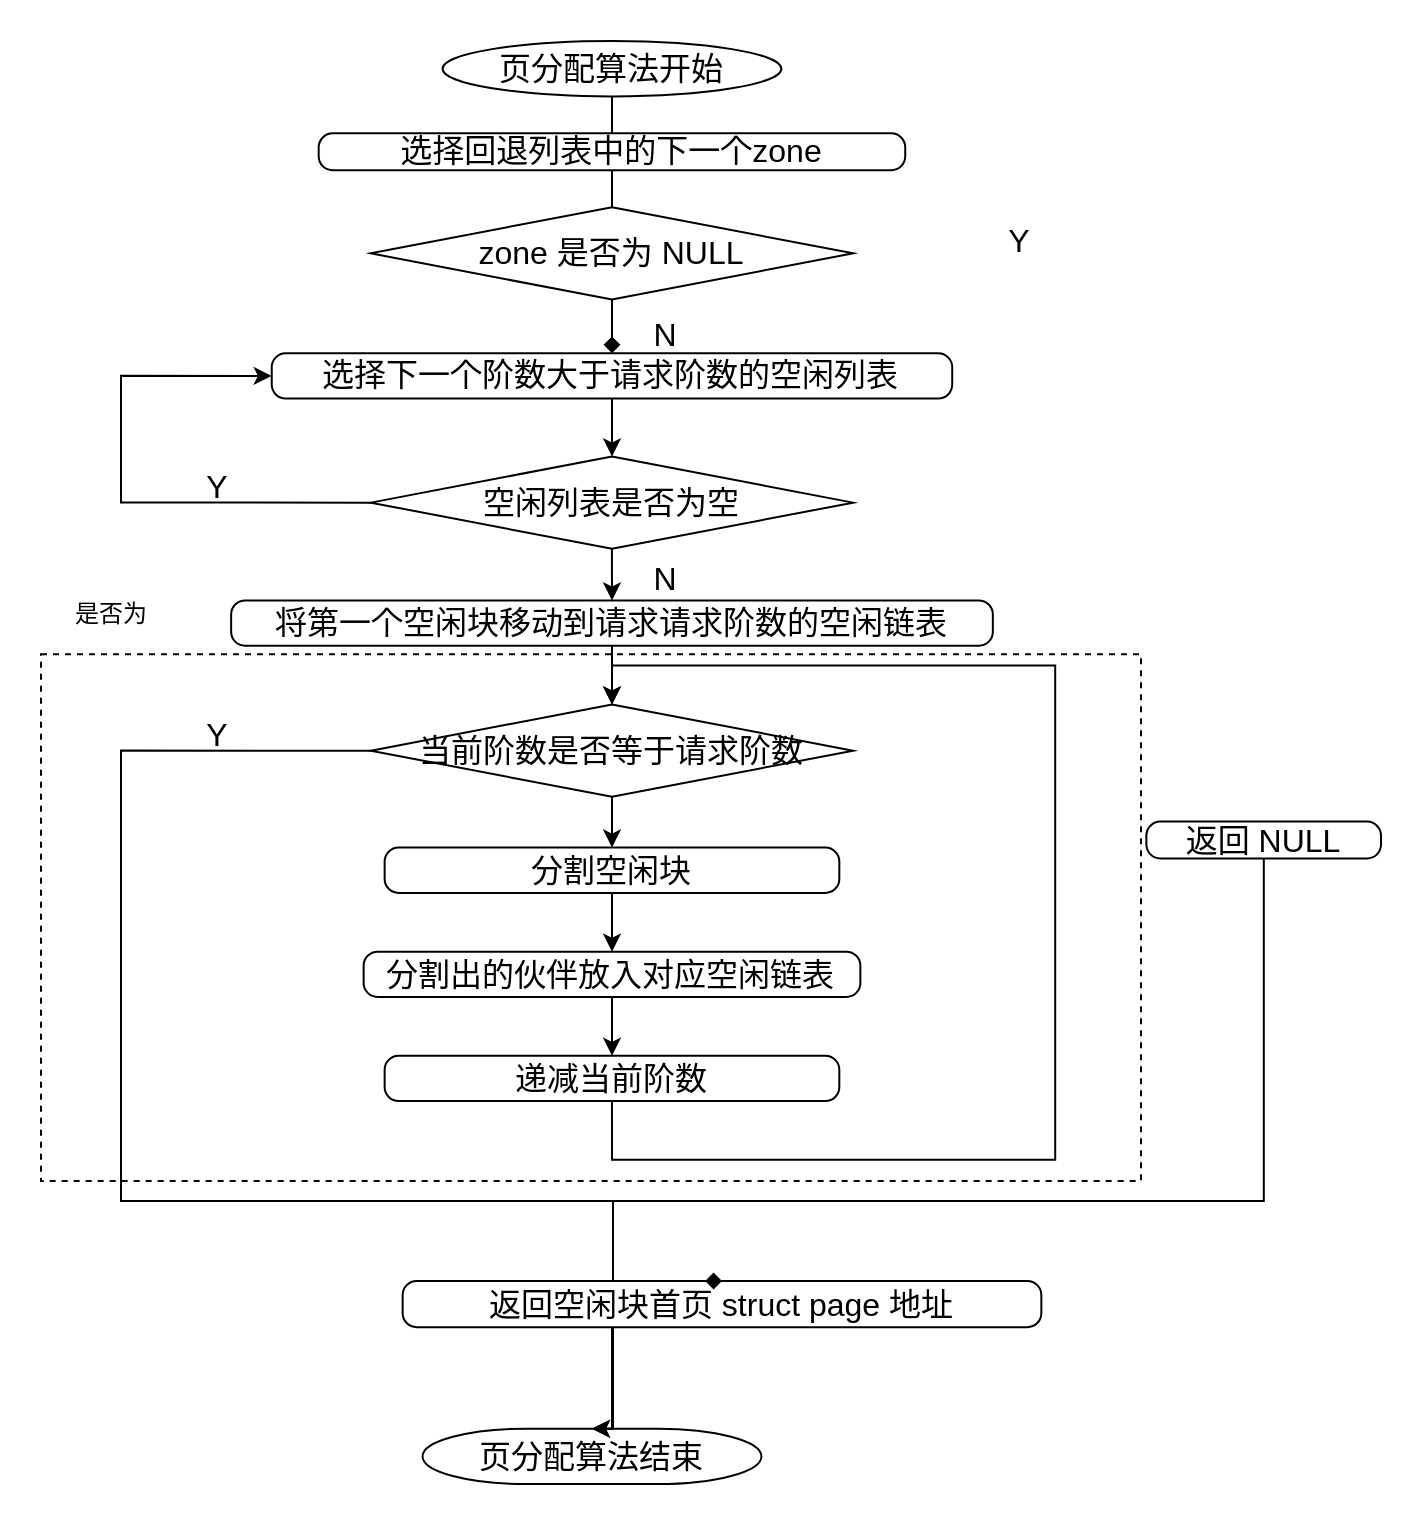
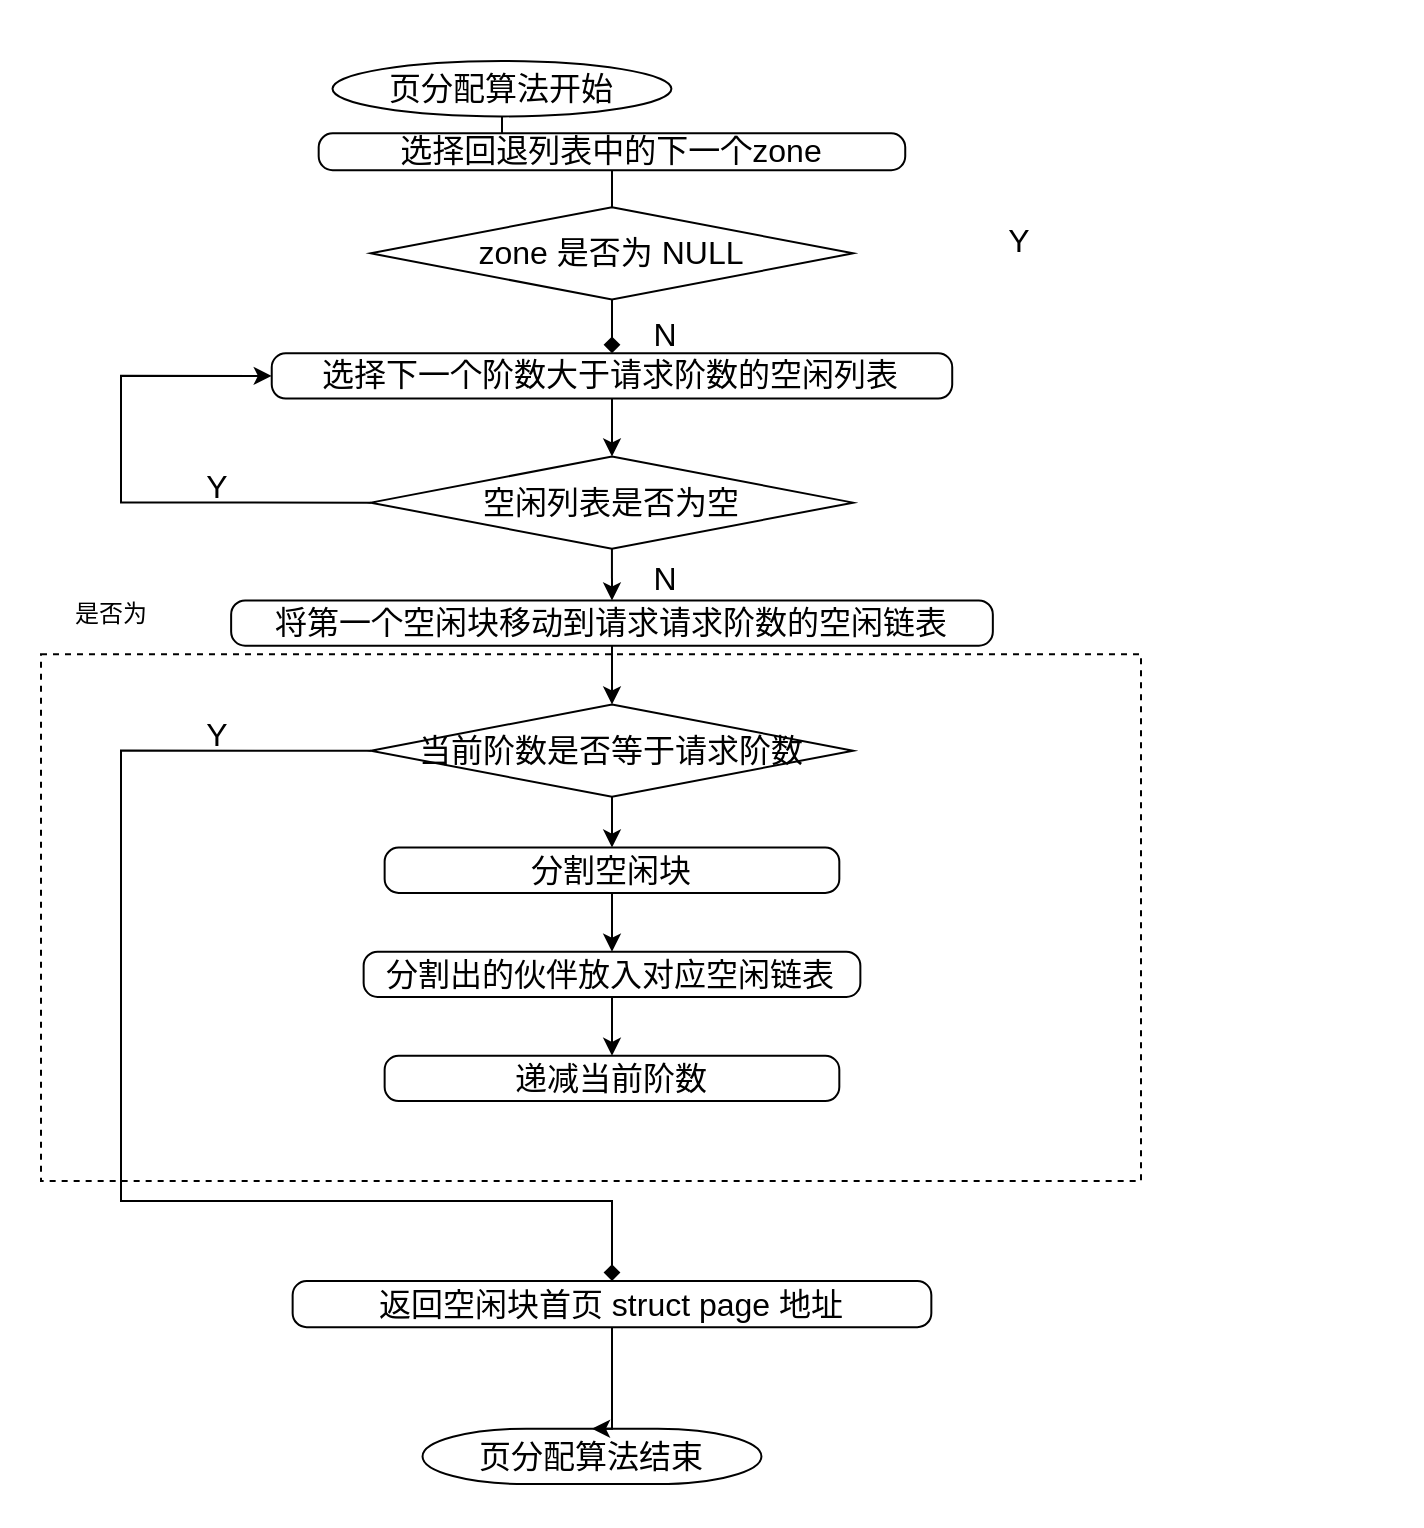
- <mxCell id="4" value="页分配算法开始" style="strokeWidth=1;html=1;shape=mxgraph.flowchart.start_1;whiteSpace=wrap;fontSize=16;container=0;" parent="1" vertex="1"><mxGeometry x="220.759" y="20" width="169.448" height="27.698" as="geometry" /></mxCell>
+ <mxCell id="4" value="页分配算法开始" style="strokeWidth=1;html=1;shape=mxgraph.flowchart.start_1;whiteSpace=wrap;fontSize=16;container=0;" parent="1" vertex="1"><mxGeometry x="165.759" y="30" width="169.448" height="27.698" as="geometry" /></mxCell>
- <mxCell id="11" value="返回 NULL" style="rounded=1;whiteSpace=wrap;html=1;absoluteArcSize=1;arcSize=14;strokeWidth=1;fontSize=16;container=0;" parent="1" vertex="1"><mxGeometry x="572.69" y="410.288" width="117.31" height="18.465" as="geometry" /></mxCell>
- <mxCell id="33" style="edgeStyle=orthogonalEdgeStyle;rounded=0;orthogonalLoop=1;jettySize=auto;html=1;exitX=0.5;exitY=1;exitDx=0;exitDy=0;entryX=0.5;entryY=0;entryDx=0;entryDy=0;entryPerimeter=0;" edge="1" parent="1" source="34" target="24"><mxGeometry relative="1" as="geometry"><mxPoint x="516.207" y="338.735" as="targetPoint" /><Array as="points"><mxPoint x="305.483" y="579.412" /><mxPoint x="527.069" y="579.412" /><mxPoint x="527.069" y="332.23" /><mxPoint x="305.483" y="332.23" /></Array></mxGeometry></mxCell>
- <mxCell id="10" style="edgeStyle=orthogonalEdgeStyle;rounded=0;orthogonalLoop=1;jettySize=auto;html=1;strokeWidth=1;fontSize=16;entryX=0.5;entryY=0;entryDx=0;entryDy=0;entryPerimeter=0;" parent="1" source="11" target="9" edge="1"><mxGeometry relative="1" as="geometry"><mxPoint x="455.379" y="488.765" as="targetPoint" /><Array as="points"><mxPoint x="631" y="600" /><mxPoint x="306" y="600" /></Array></mxGeometry></mxCell>
- <mxCell id="21" value="返回空闲块首页 struct page 地址" style="rounded=1;whiteSpace=wrap;html=1;absoluteArcSize=1;arcSize=14;strokeWidth=1;fontSize=16;container=0;" parent="1" vertex="1"><mxGeometry x="200.823" y="640.001" width="319.345" height="23.082" as="geometry" /></mxCell>
+ <mxCell id="21" value="返回空闲块首页 struct page 地址" style="rounded=1;whiteSpace=wrap;html=1;absoluteArcSize=1;arcSize=14;strokeWidth=1;fontSize=16;container=0;" parent="1" vertex="1"><mxGeometry x="145.823" y="640.001" width="319.345" height="23.082" as="geometry" /></mxCell>
